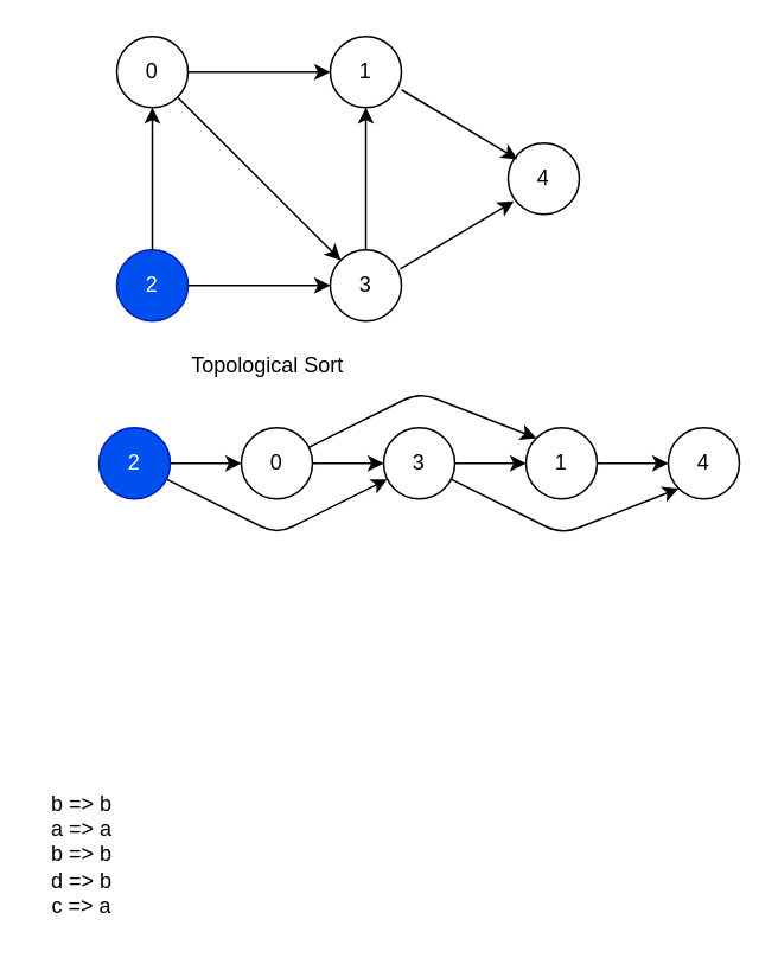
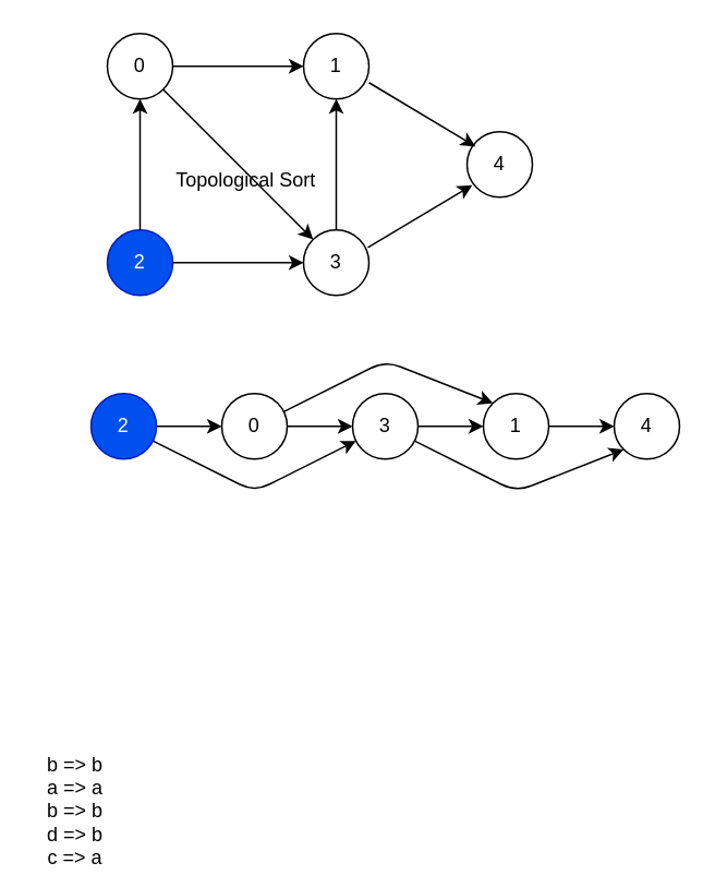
- <mxCell id="26" value="Topological Sort" style="text;html=1;strokeColor=none;fillColor=none;align=center;verticalAlign=middle;whiteSpace=wrap;rounded=0;" parent="1" vertex="1"><mxGeometry x="105" y="190" width="90" height="30" as="geometry" /></mxCell>
+ <mxCell id="26" value="Topological Sort" style="text;html=1;strokeColor=none;fillColor=none;align=center;verticalAlign=middle;whiteSpace=wrap;rounded=0;" parent="1" vertex="1"><mxGeometry x="105" y="95" width="90" height="30" as="geometry" /></mxCell>
- <mxCell id="27" value="b =&amp;gt; b&lt;br&gt;a =&amp;gt; a&lt;br&gt;b =&amp;gt; b&lt;br&gt;d =&amp;gt; b&lt;br&gt;c =&amp;gt; a" style="text;html=1;align=center;verticalAlign=middle;resizable=0;points=[];autosize=1;strokeColor=none;fillColor=none;" parent="1" vertex="1"><mxGeometry x="20" y="440" width="50" height="80" as="geometry" /></mxCell>
+ <mxCell id="27" value="b =&amp;gt; b&lt;br&gt;a =&amp;gt; a&lt;br&gt;b =&amp;gt; b&lt;br&gt;d =&amp;gt; b&lt;br&gt;c =&amp;gt; a" style="text;html=1;align=center;verticalAlign=middle;resizable=0;points=[];autosize=1;strokeColor=none;fillColor=none;" parent="1" vertex="1"><mxGeometry x="20" y="455" width="50" height="80" as="geometry" /></mxCell>
